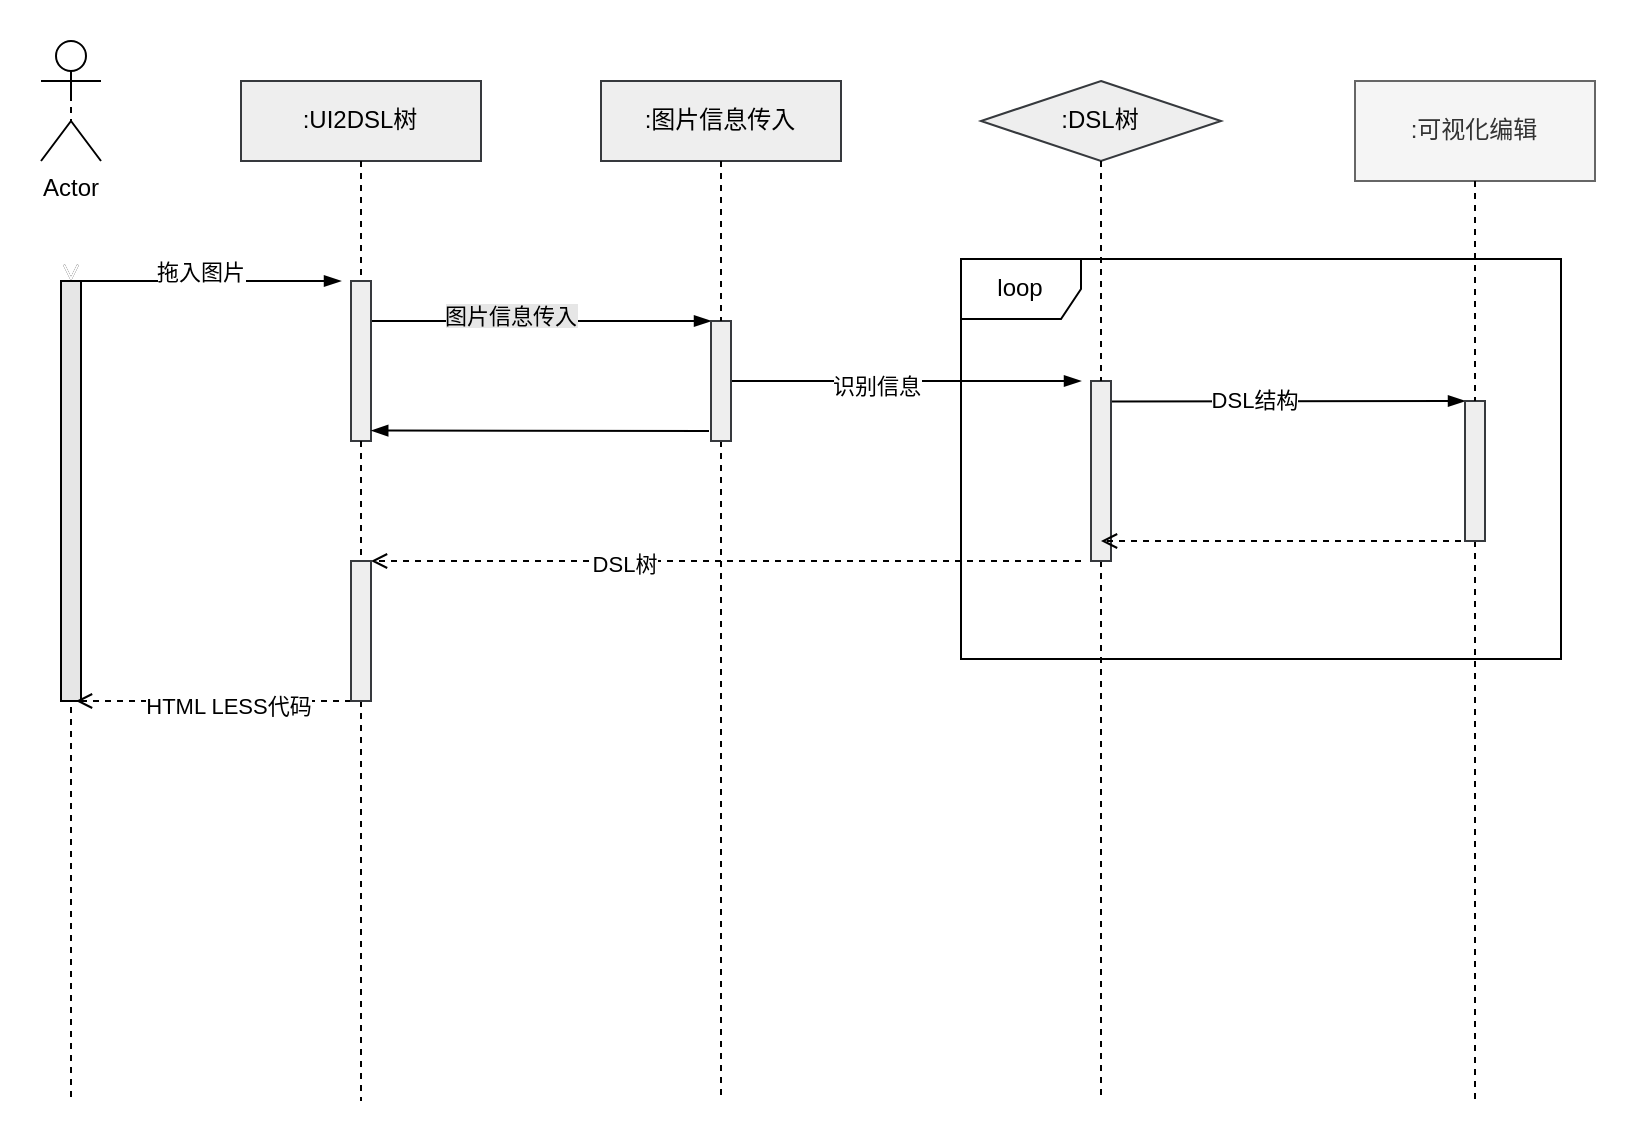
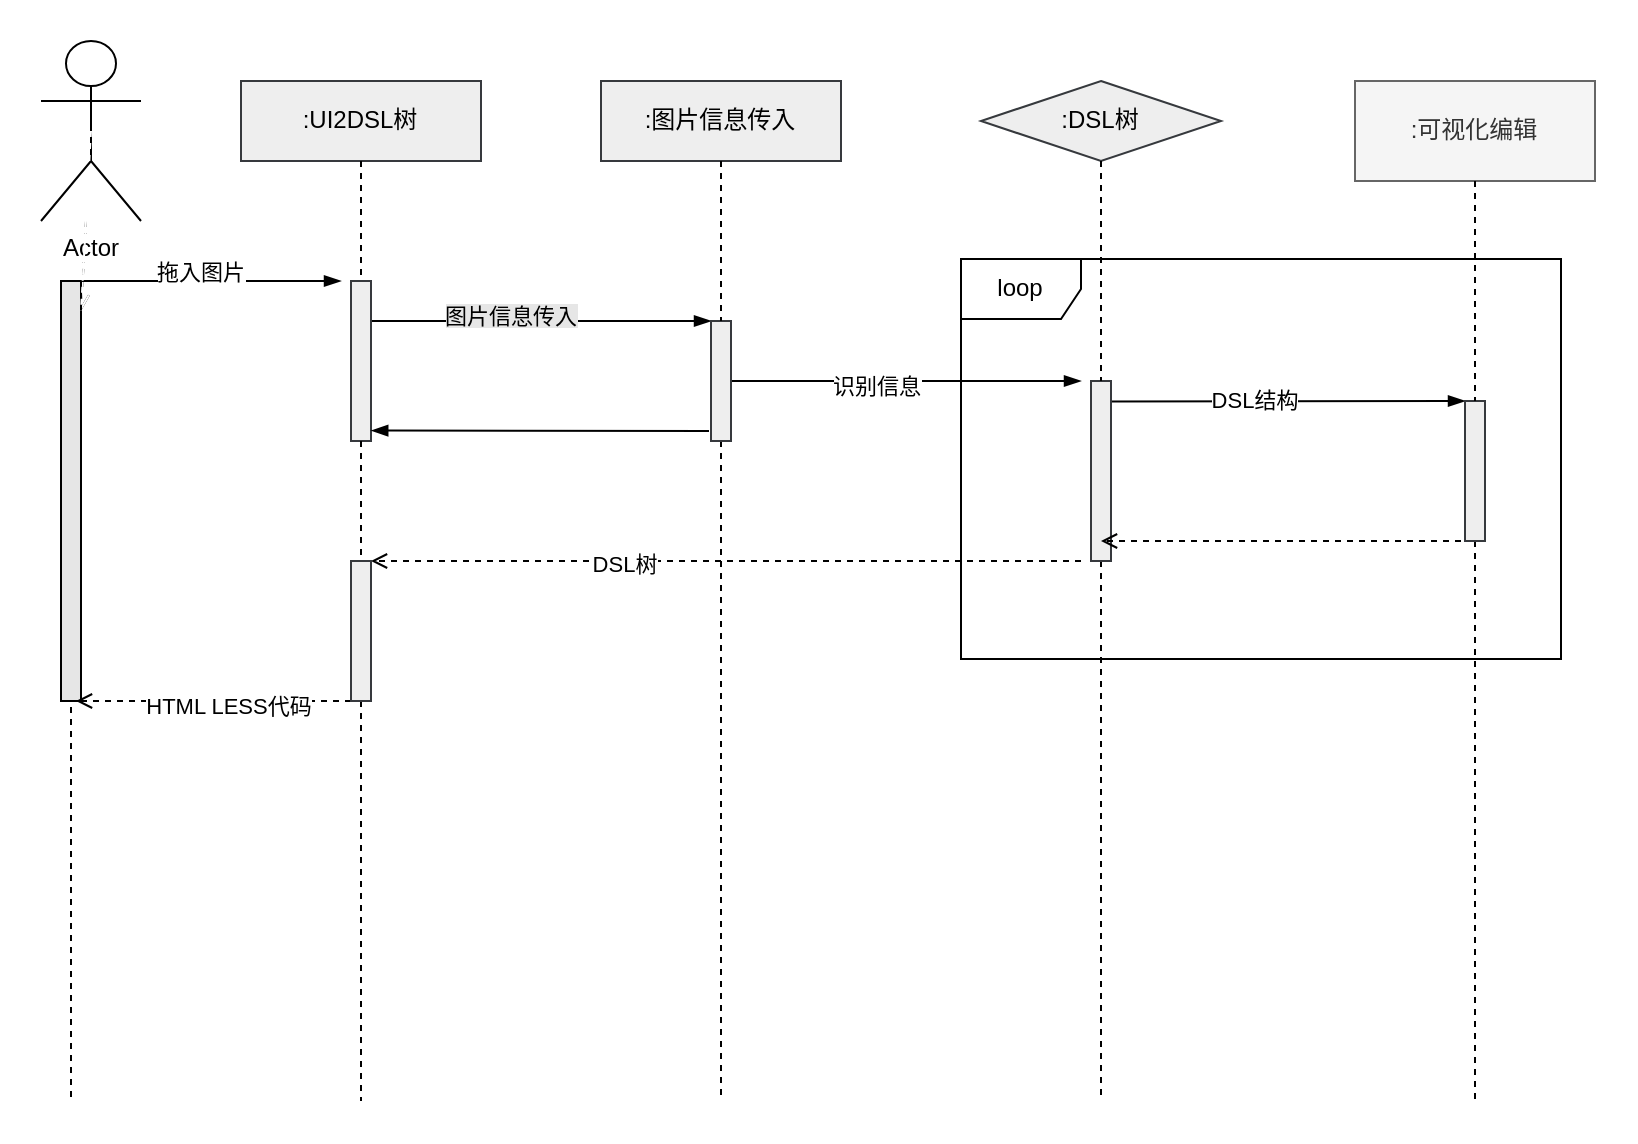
- <mxCell id="5" value="&lt;font color=&quot;#000000&quot;&gt;Actor&lt;/font&gt;" style="shape=umlActor;verticalLabelPosition=bottom;labelBackgroundColor=#ffffff;verticalAlign=top;html=1;outlineConnect=0;strokeColor=#000000;fillColor=#FFFFFF;" vertex="1" parent="1"><mxGeometry x="20" y="20" width="30" height="60" as="geometry" /></mxCell>
+ <mxCell id="5" value="&lt;font color=&quot;#000000&quot;&gt;Actor&lt;/font&gt;" style="shape=umlActor;verticalLabelPosition=bottom;labelBackgroundColor=#ffffff;verticalAlign=top;html=1;outlineConnect=0;strokeColor=#000000;fillColor=#FFFFFF;" vertex="1" parent="1"><mxGeometry x="20" y="20" width="50" height="90" as="geometry" /></mxCell>
